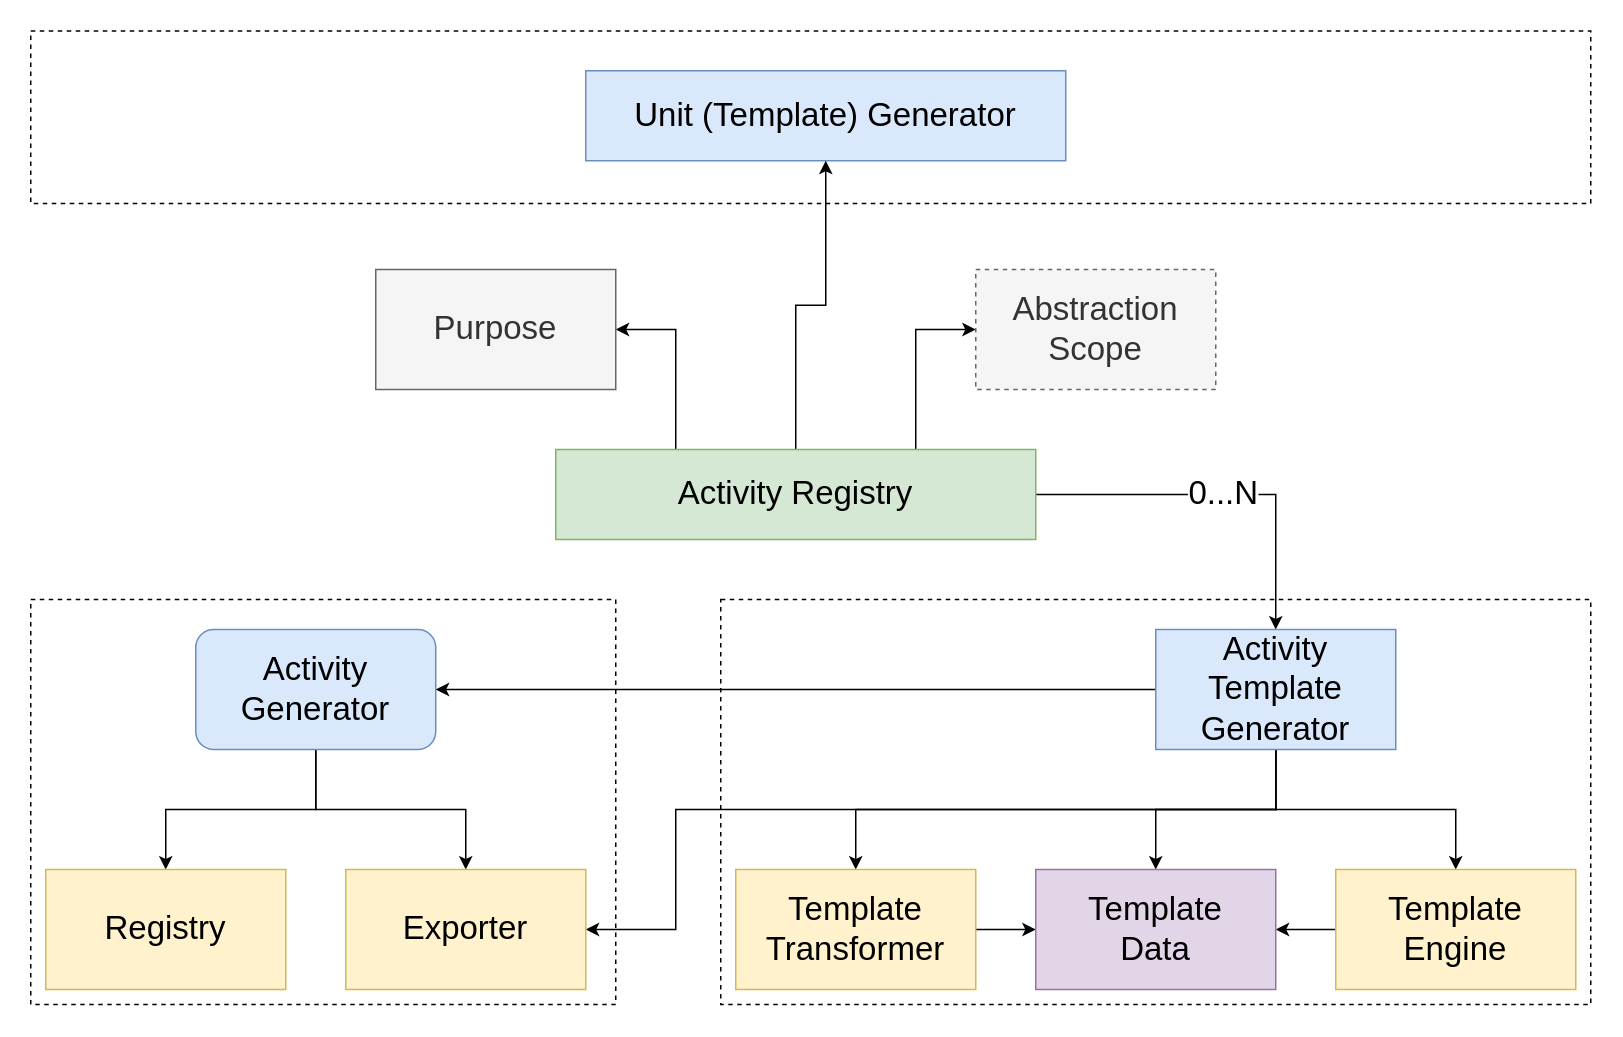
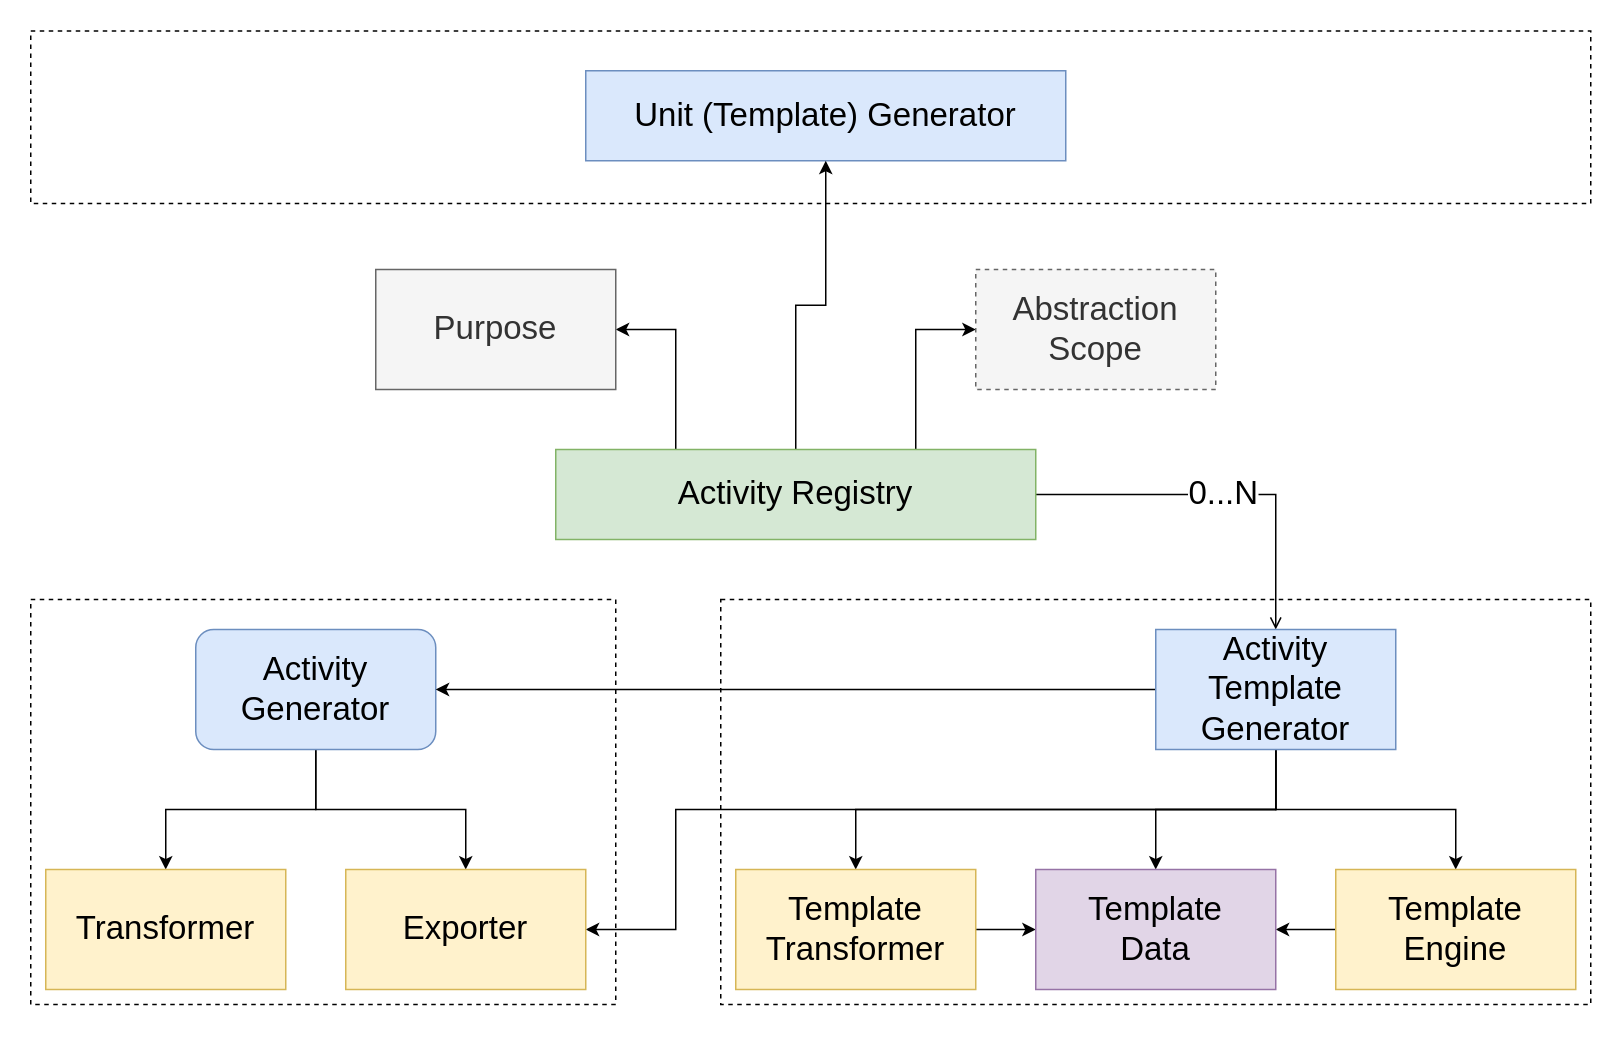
- <mxCell id="6" value="0...N" style="edgeStyle=orthogonalEdgeStyle;rounded=0;orthogonalLoop=1;jettySize=auto;html=1;exitX=1;exitY=0.5;exitDx=0;exitDy=0;entryX=0.5;entryY=0;entryDx=0;entryDy=0;fontSize=22;" parent="1" source="10" target="19" edge="1"><mxGeometry relative="1" as="geometry" /></mxCell>
+ <mxCell id="6" value="0...N" style="edgeStyle=orthogonalEdgeStyle;rounded=0;orthogonalLoop=1;jettySize=auto;html=1;exitX=1;exitY=0.5;exitDx=0;exitDy=0;entryX=0.5;entryY=0;entryDx=0;entryDy=0;fontSize=22;endArrow=open;" parent="1" source="10" target="19" edge="1"><mxGeometry relative="1" as="geometry" /></mxCell>
- <mxCell id="20" value="Registry" style="rounded=0;whiteSpace=wrap;html=1;fontSize=22;fillColor=#fff2cc;strokeColor=#d6b656;" parent="1" vertex="1"><mxGeometry x="30" y="579" width="160" height="80" as="geometry" /></mxCell>
+ <mxCell id="20" value="Transformer" style="rounded=0;whiteSpace=wrap;html=1;fontSize=22;fillColor=#fff2cc;strokeColor=#d6b656;" parent="1" vertex="1"><mxGeometry x="30" y="579" width="160" height="80" as="geometry" /></mxCell>
